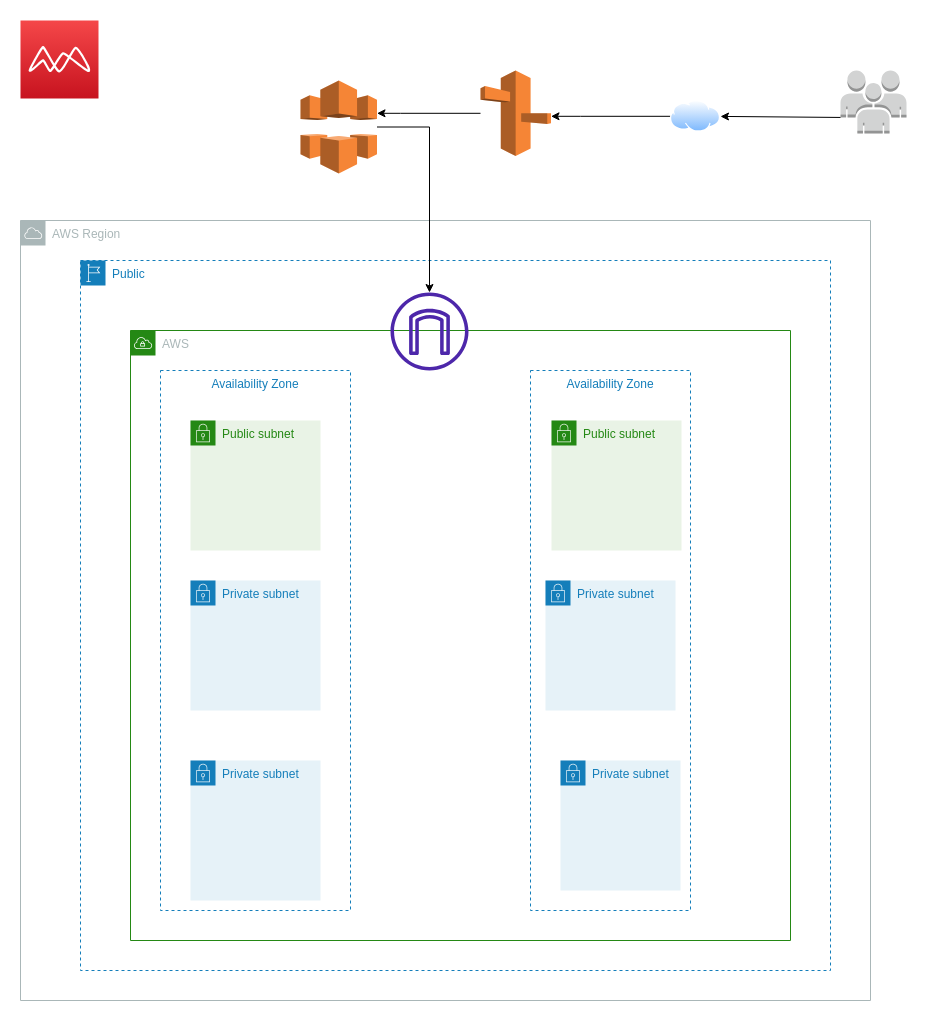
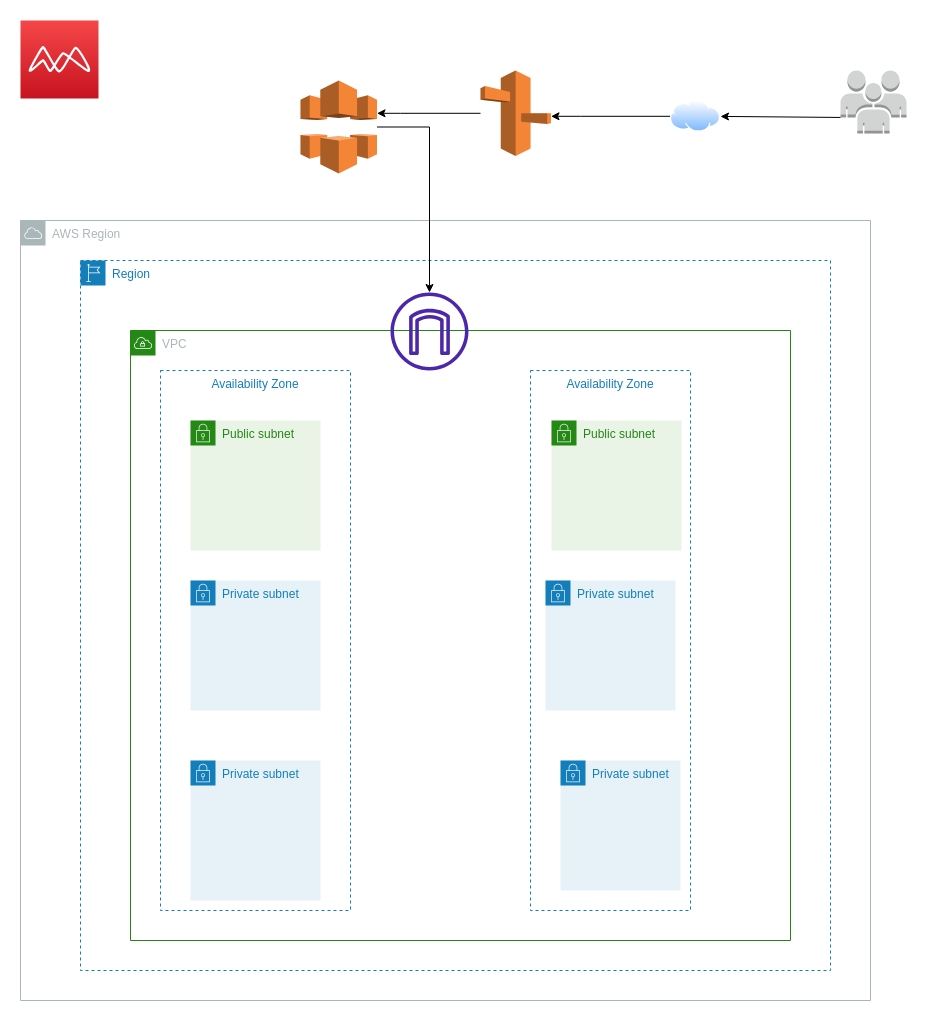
- <mxCell id="3" value="Public" style="points=[[0,0],[0.25,0],[0.5,0],[0.75,0],[1,0],[1,0.25],[1,0.5],[1,0.75],[1,1],[0.75,1],[0.5,1],[0.25,1],[0,1],[0,0.75],[0,0.5],[0,0.25]];outlineConnect=0;gradientColor=none;html=1;whiteSpace=wrap;fontSize=12;fontStyle=0;container=1;pointerEvents=0;collapsible=0;recursiveResize=0;shape=mxgraph.aws4.group;grIcon=mxgraph.aws4.group_region;strokeColor=#147EBA;fillColor=none;verticalAlign=top;align=left;spacingLeft=30;fontColor=#147EBA;dashed=1;" vertex="1" parent="1"><mxGeometry x="80" y="260" width="750" height="710" as="geometry" /></mxCell>
+ <mxCell id="3" value="Region" style="points=[[0,0],[0.25,0],[0.5,0],[0.75,0],[1,0],[1,0.25],[1,0.5],[1,0.75],[1,1],[0.75,1],[0.5,1],[0.25,1],[0,1],[0,0.75],[0,0.5],[0,0.25]];outlineConnect=0;gradientColor=none;html=1;whiteSpace=wrap;fontSize=12;fontStyle=0;container=1;pointerEvents=0;collapsible=0;recursiveResize=0;shape=mxgraph.aws4.group;grIcon=mxgraph.aws4.group_region;strokeColor=#147EBA;fillColor=none;verticalAlign=top;align=left;spacingLeft=30;fontColor=#147EBA;dashed=1;" vertex="1" parent="1"><mxGeometry x="80" y="260" width="750" height="710" as="geometry" /></mxCell>
- <mxCell id="4" value="AWS" style="points=[[0,0],[0.25,0],[0.5,0],[0.75,0],[1,0],[1,0.25],[1,0.5],[1,0.75],[1,1],[0.75,1],[0.5,1],[0.25,1],[0,1],[0,0.75],[0,0.5],[0,0.25]];outlineConnect=0;gradientColor=none;html=1;whiteSpace=wrap;fontSize=12;fontStyle=0;container=1;pointerEvents=0;collapsible=0;recursiveResize=0;shape=mxgraph.aws4.group;grIcon=mxgraph.aws4.group_vpc;strokeColor=#248814;fillColor=none;verticalAlign=top;align=left;spacingLeft=30;fontColor=#AAB7B8;dashed=0;" vertex="1" parent="3"><mxGeometry x="50" y="70" width="660" height="610" as="geometry" /></mxCell>
+ <mxCell id="4" value="VPC" style="points=[[0,0],[0.25,0],[0.5,0],[0.75,0],[1,0],[1,0.25],[1,0.5],[1,0.75],[1,1],[0.75,1],[0.5,1],[0.25,1],[0,1],[0,0.75],[0,0.5],[0,0.25]];outlineConnect=0;gradientColor=none;html=1;whiteSpace=wrap;fontSize=12;fontStyle=0;container=1;pointerEvents=0;collapsible=0;recursiveResize=0;shape=mxgraph.aws4.group;grIcon=mxgraph.aws4.group_vpc;strokeColor=#248814;fillColor=none;verticalAlign=top;align=left;spacingLeft=30;fontColor=#AAB7B8;dashed=0;" vertex="1" parent="3"><mxGeometry x="50" y="70" width="660" height="610" as="geometry" /></mxCell>
